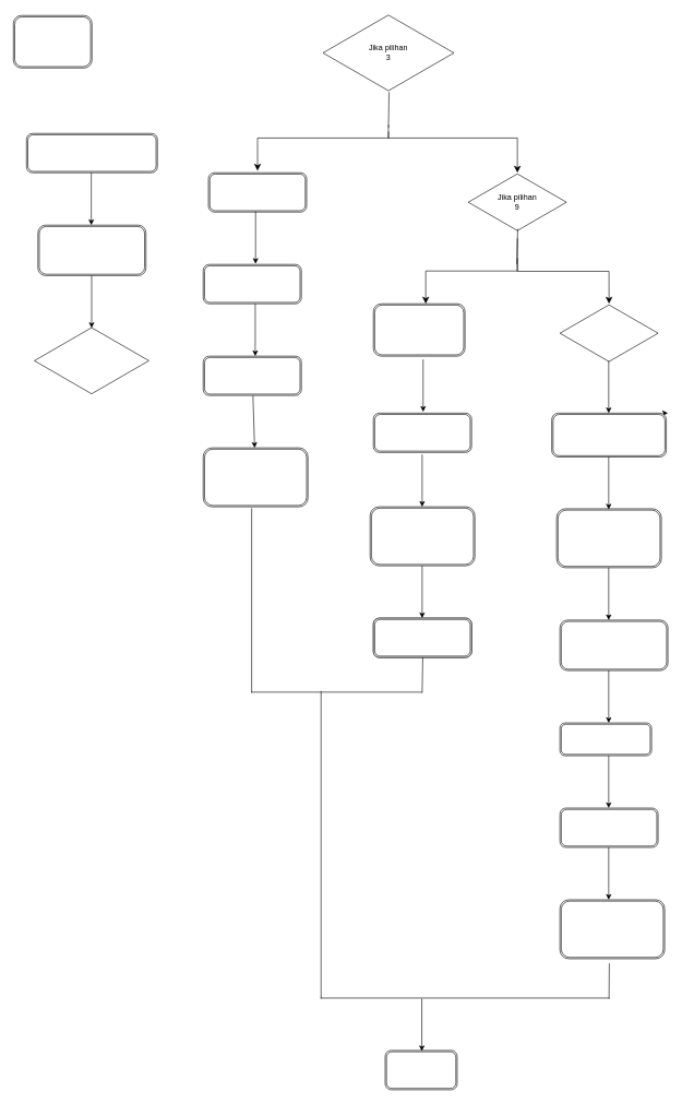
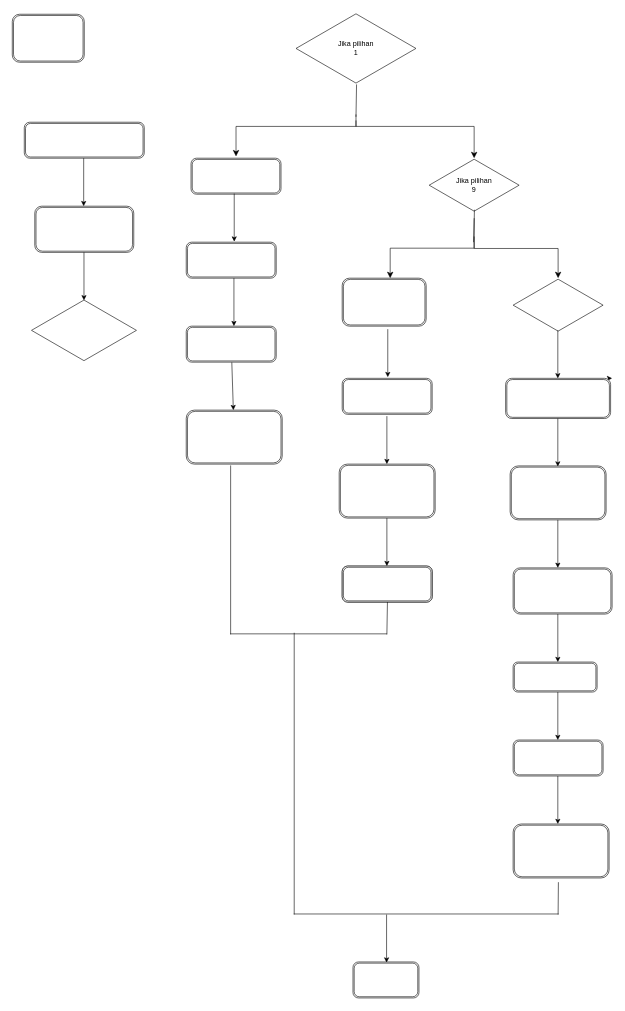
- <mxCell id="51" value="Jika pilihan&lt;div&gt;3&lt;/div&gt;" style="html=1;whiteSpace=wrap;aspect=fixed;shape=isoRectangle;" vertex="1" parent="1"><mxGeometry x="493" y="20" width="200" height="120" as="geometry" /></mxCell>
+ <mxCell id="51" value="Jika pilihan&lt;div&gt;1&lt;/div&gt;" style="html=1;whiteSpace=wrap;aspect=fixed;shape=isoRectangle;" vertex="1" parent="1"><mxGeometry x="493" y="20" width="200" height="120" as="geometry" /></mxCell>
